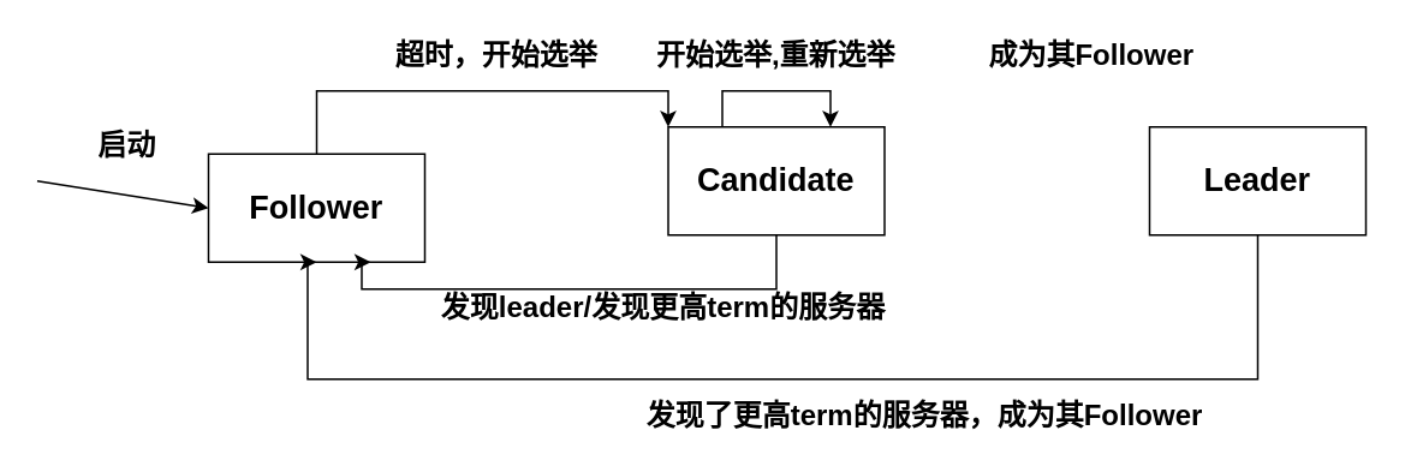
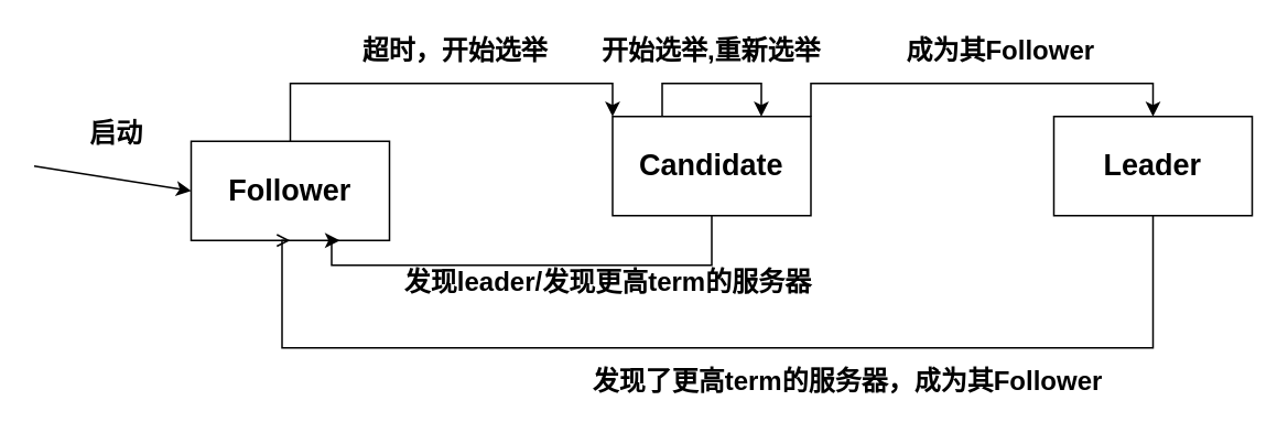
+ <mxCell id="4" style="edgeStyle=orthogonalEdgeStyle;rounded=0;orthogonalLoop=1;jettySize=auto;html=1;exitX=1;exitY=0;exitDx=0;exitDy=0;entryX=0.5;entryY=0;entryDx=0;entryDy=0;" edge="1" parent="1" source="6" target="8"><mxGeometry relative="1" as="geometry" /></mxCell>
- <mxCell id="7" style="edgeStyle=orthogonalEdgeStyle;rounded=0;orthogonalLoop=1;jettySize=auto;html=1;exitX=0.5;exitY=1;exitDx=0;exitDy=0;entryX=0.5;entryY=1;entryDx=0;entryDy=0;" edge="1" parent="1" source="8" target="3"><mxGeometry relative="1" as="geometry"><Array as="points"><mxPoint x="697" y="210" /><mxPoint x="170" y="210" /></Array></mxGeometry></mxCell>
+ <mxCell id="7" style="edgeStyle=orthogonalEdgeStyle;rounded=0;orthogonalLoop=1;jettySize=auto;html=1;exitX=0.5;exitY=1;exitDx=0;exitDy=0;entryX=0.5;entryY=1;entryDx=0;entryDy=0;endArrow=open;" edge="1" parent="1" source="8" target="3"><mxGeometry relative="1" as="geometry"><Array as="points"><mxPoint x="697" y="210" /><mxPoint x="170" y="210" /></Array></mxGeometry></mxCell>
